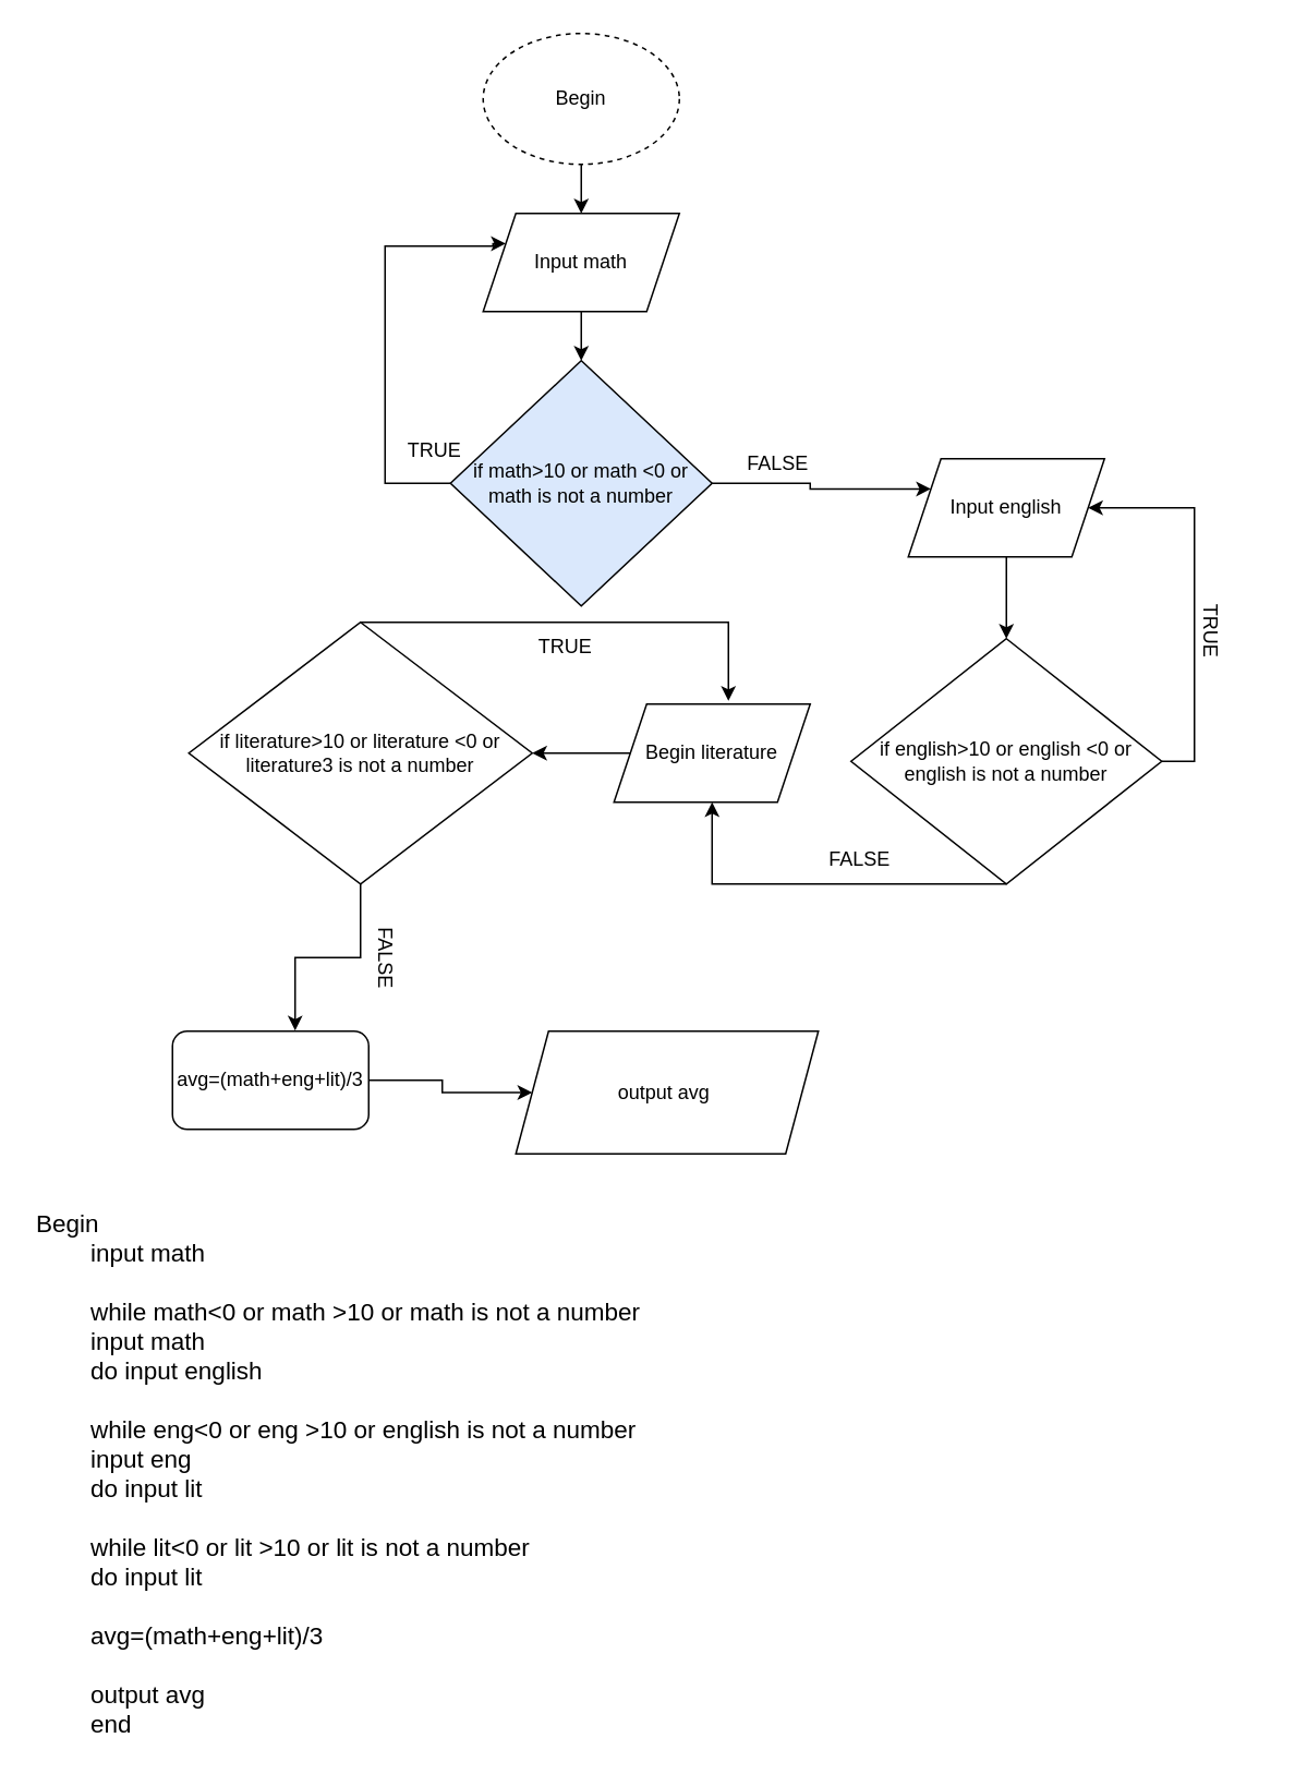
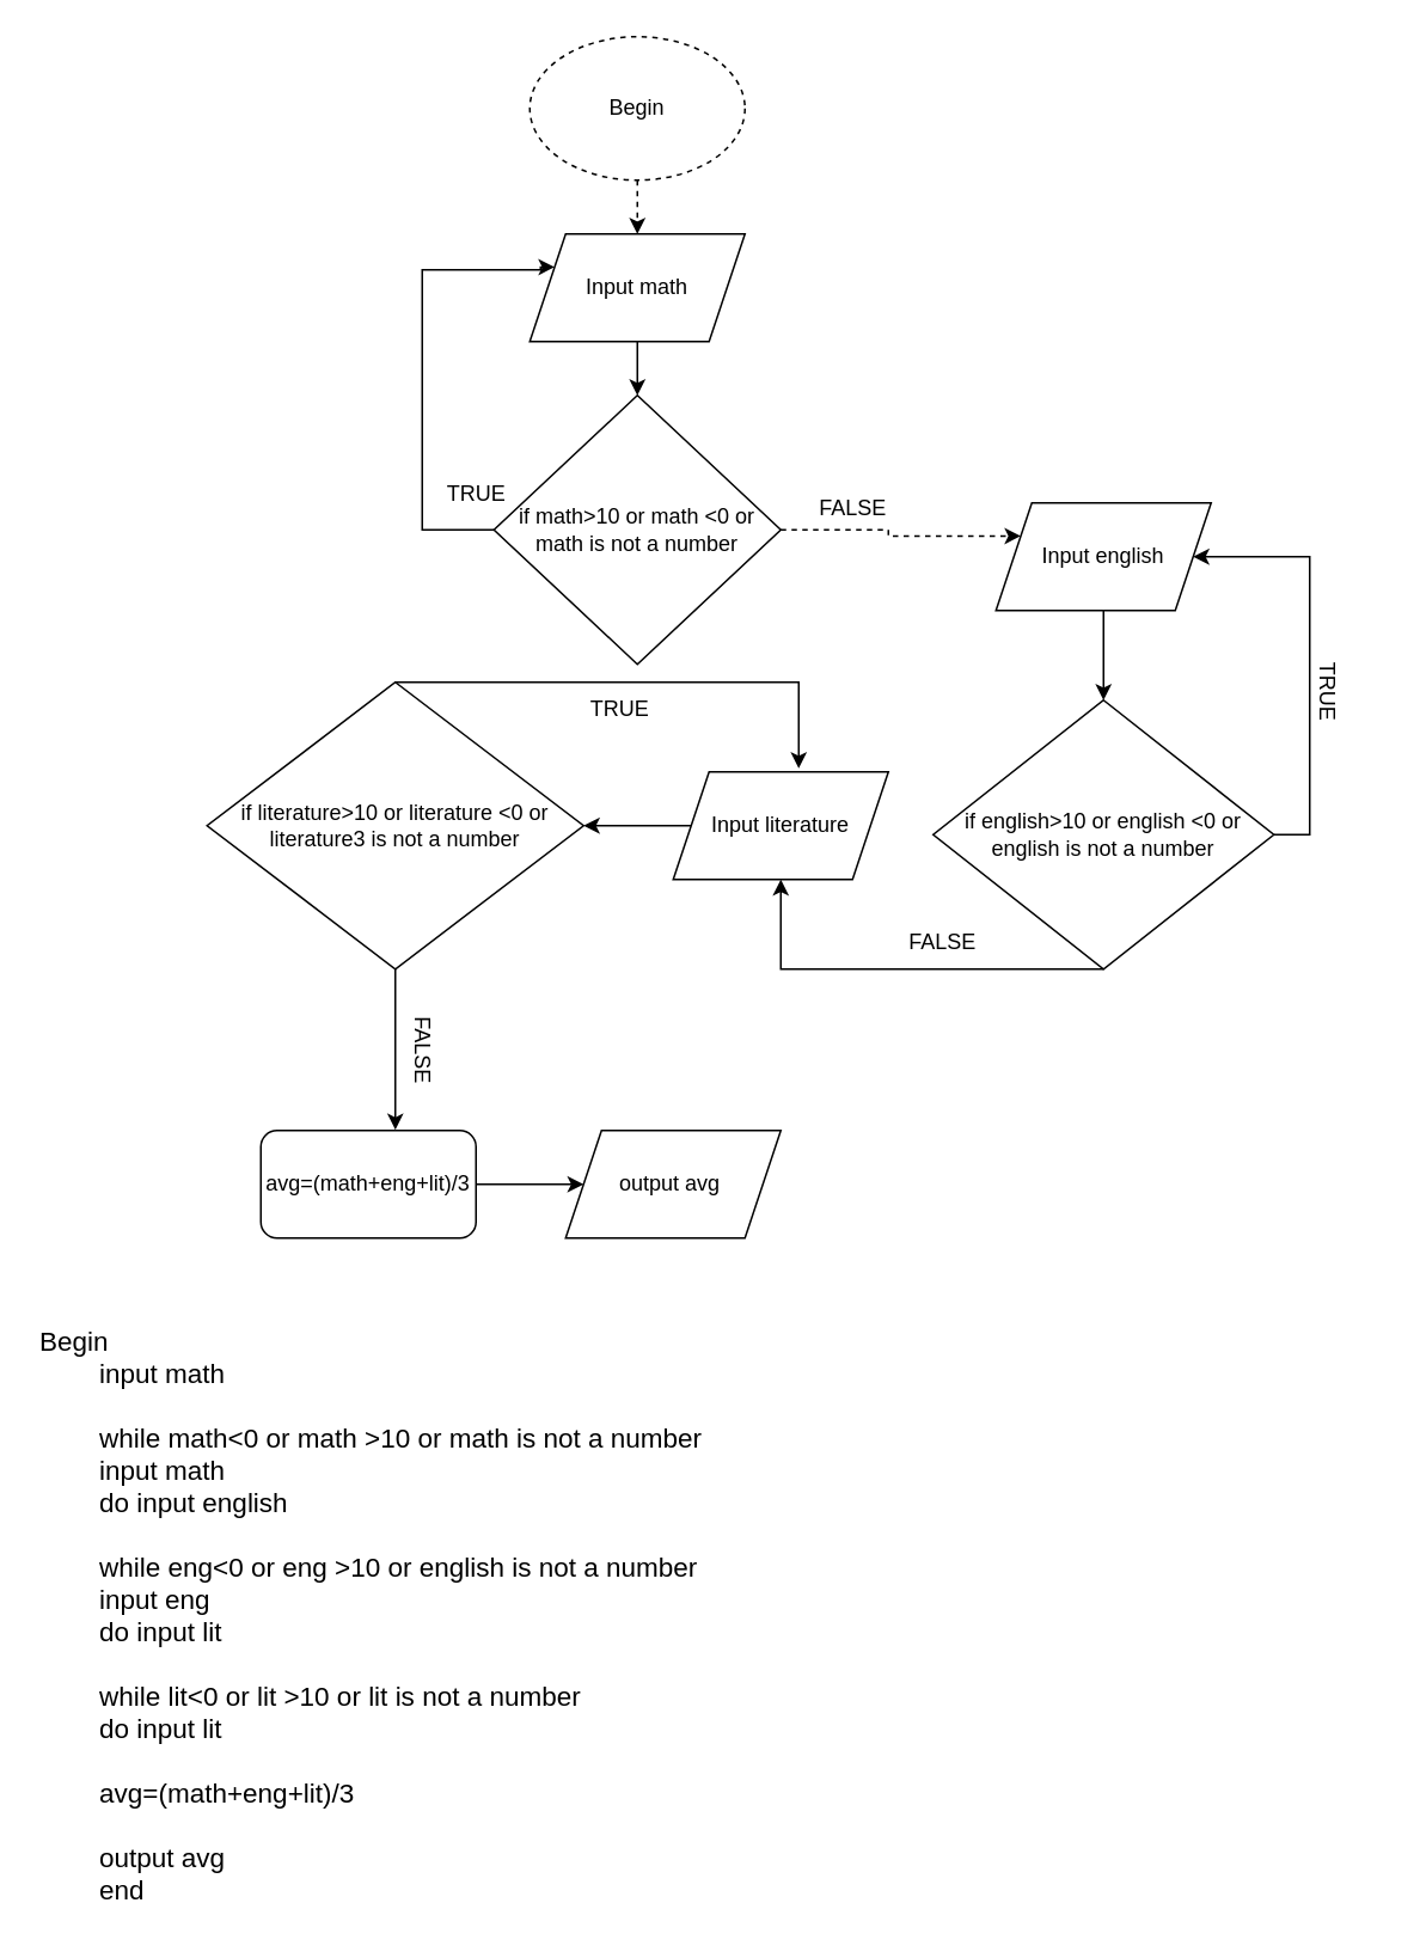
- <mxCell id="2" style="edgeStyle=orthogonalEdgeStyle;rounded=0;orthogonalLoop=1;jettySize=auto;html=1;exitX=0.5;exitY=1;exitDx=0;exitDy=0;entryX=0.5;entryY=0;entryDx=0;entryDy=0;" parent="1" source="3" target="5" edge="1"><mxGeometry relative="1" as="geometry" /></mxCell>
+ <mxCell id="2" style="edgeStyle=orthogonalEdgeStyle;rounded=0;orthogonalLoop=1;jettySize=auto;html=1;exitX=0.5;exitY=1;exitDx=0;exitDy=0;entryX=0.5;entryY=0;entryDx=0;entryDy=0;dashed=1;" parent="1" source="3" target="5" edge="1"><mxGeometry relative="1" as="geometry" /></mxCell>
- <mxCell id="8" value="if math&amp;gt;10 or math &amp;lt;0 or math is not a number" style="rhombus;whiteSpace=wrap;html=1;fillColor=#dae8fc;" parent="1" vertex="1"><mxGeometry x="275" y="220" width="160" height="150" as="geometry" /></mxCell>
+ <mxCell id="8" value="if math&amp;gt;10 or math &amp;lt;0 or math is not a number" style="rhombus;whiteSpace=wrap;html=1;" parent="1" vertex="1"><mxGeometry x="275" y="220" width="160" height="150" as="geometry" /></mxCell>
- <mxCell id="6" style="edgeStyle=orthogonalEdgeStyle;rounded=0;orthogonalLoop=1;jettySize=auto;html=1;exitX=1;exitY=0.5;exitDx=0;exitDy=0;entryX=0;entryY=0.25;entryDx=0;entryDy=0;" parent="1" source="8" target="12" edge="1"><mxGeometry relative="1" as="geometry" /></mxCell>
+ <mxCell id="6" style="edgeStyle=orthogonalEdgeStyle;rounded=0;orthogonalLoop=1;jettySize=auto;html=1;exitX=1;exitY=0.5;exitDx=0;exitDy=0;entryX=0;entryY=0.25;entryDx=0;entryDy=0;dashed=1;" parent="1" source="8" target="12" edge="1"><mxGeometry relative="1" as="geometry" /></mxCell>
- <mxCell id="10" value="Begin literature" style="shape=parallelogram;perimeter=parallelogramPerimeter;whiteSpace=wrap;html=1;fixedSize=1;" parent="1" vertex="1"><mxGeometry x="375" y="430" width="120" height="60" as="geometry" /></mxCell>
+ <mxCell id="10" value="Input literature" style="shape=parallelogram;perimeter=parallelogramPerimeter;whiteSpace=wrap;html=1;fixedSize=1;" parent="1" vertex="1"><mxGeometry x="375" y="430" width="120" height="60" as="geometry" /></mxCell>
- <mxCell id="25" value="avg=(math+eng+lit)/3" style="rounded=1;whiteSpace=wrap;html=1;" parent="1" vertex="1"><mxGeometry x="105" y="630" width="120" height="60" as="geometry" /></mxCell>
+ <mxCell id="25" value="avg=(math+eng+lit)/3" style="rounded=1;whiteSpace=wrap;html=1;" parent="1" vertex="1"><mxGeometry x="145" y="630" width="120" height="60" as="geometry" /></mxCell>
- <mxCell id="27" value="output avg&amp;nbsp;" style="shape=parallelogram;perimeter=parallelogramPerimeter;whiteSpace=wrap;html=1;fixedSize=1;" parent="1" vertex="1"><mxGeometry x="315" y="630" width="185" height="75" as="geometry" /></mxCell>
+ <mxCell id="27" value="output avg&amp;nbsp;" style="shape=parallelogram;perimeter=parallelogramPerimeter;whiteSpace=wrap;html=1;fixedSize=1;" parent="1" vertex="1"><mxGeometry x="315" y="630" width="120" height="60" as="geometry" /></mxCell>
